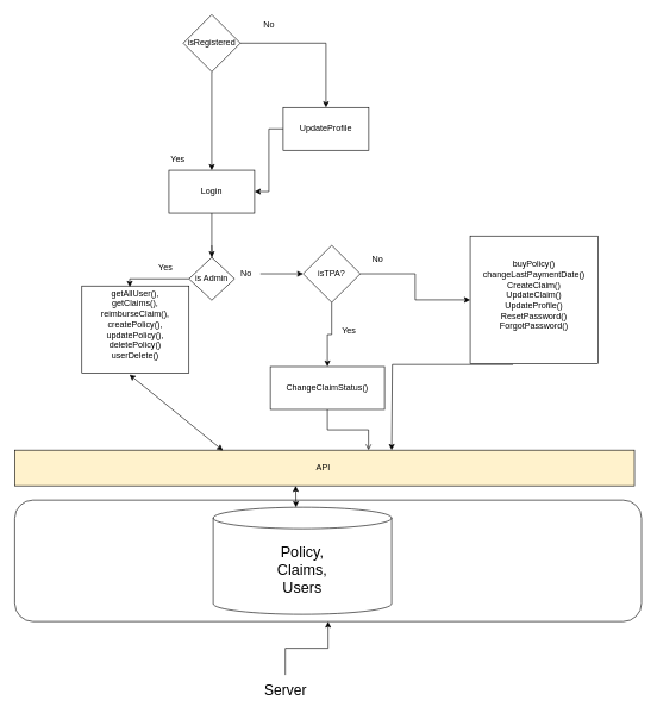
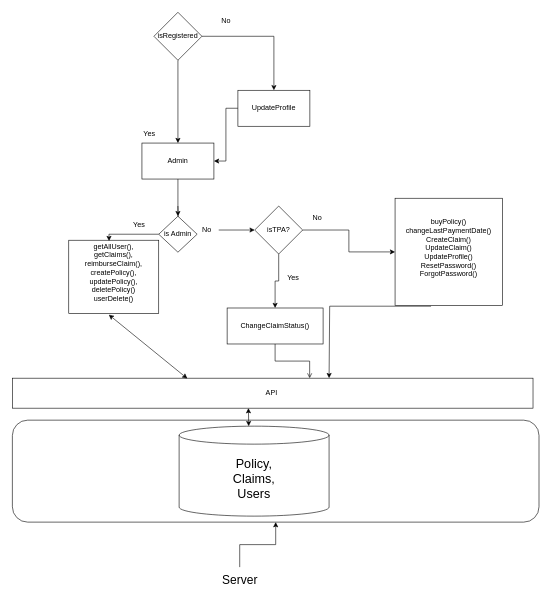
- <mxCell id="22" value="Login" style="whiteSpace=wrap;html=1;" parent="1" vertex="1"><mxGeometry x="236" y="238" width="120" height="60" as="geometry" /></mxCell>
+ <mxCell id="22" value="Admin" style="whiteSpace=wrap;html=1;" parent="1" vertex="1"><mxGeometry x="236" y="238" width="120" height="60" as="geometry" /></mxCell>
- <mxCell id="3" value="API&amp;nbsp;" style="rounded=0;whiteSpace=wrap;html=1;fillColor=#fff2cc;" parent="1" vertex="1"><mxGeometry x="20" y="630" width="868" height="50" as="geometry" /></mxCell>
+ <mxCell id="3" value="API&amp;nbsp;" style="rounded=0;whiteSpace=wrap;html=1;" parent="1" vertex="1"><mxGeometry x="20" y="630" width="868" height="50" as="geometry" /></mxCell>
